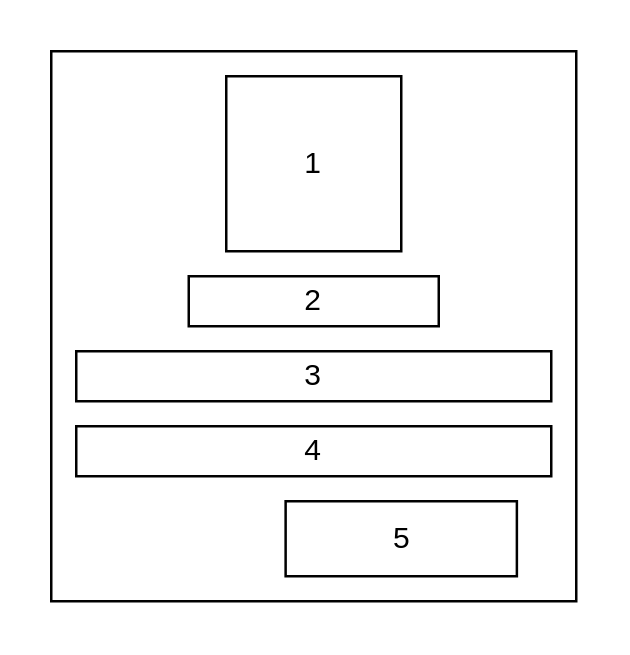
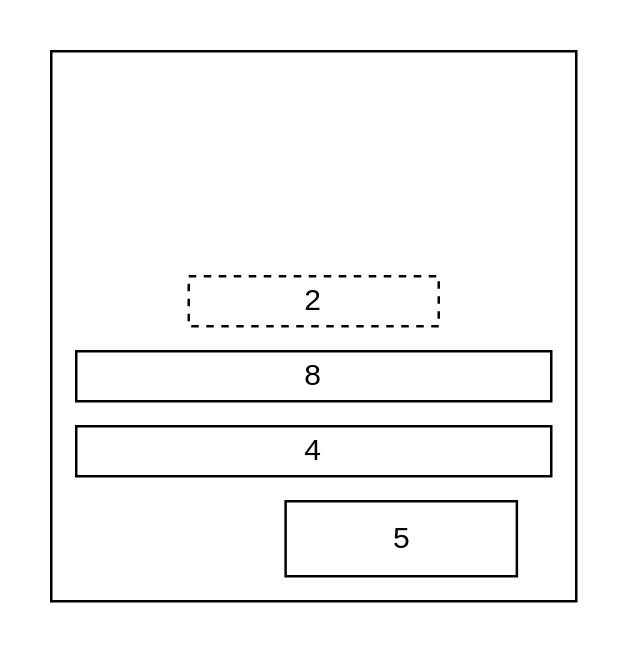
- <mxCell id="5" value="1" style="rounded=0;whiteSpace=wrap;html=1;" vertex="1" parent="1"><mxGeometry x="90" y="30" width="70" height="70" as="geometry" /></mxCell>
- <mxCell id="7" value="2" style="rounded=0;whiteSpace=wrap;html=1;" vertex="1" parent="1"><mxGeometry x="75" y="110" width="100" height="20" as="geometry" /></mxCell>
+ <mxCell id="7" value="2" style="rounded=0;whiteSpace=wrap;html=1;dashed=1;" vertex="1" parent="1"><mxGeometry x="75" y="110" width="100" height="20" as="geometry" /></mxCell>
- <mxCell id="6" value="3" style="rounded=0;whiteSpace=wrap;html=1;" vertex="1" parent="1"><mxGeometry x="30" y="140" width="190" height="20" as="geometry" /></mxCell>
+ <mxCell id="6" value="8" style="rounded=0;whiteSpace=wrap;html=1;" vertex="1" parent="1"><mxGeometry x="30" y="140" width="190" height="20" as="geometry" /></mxCell>
